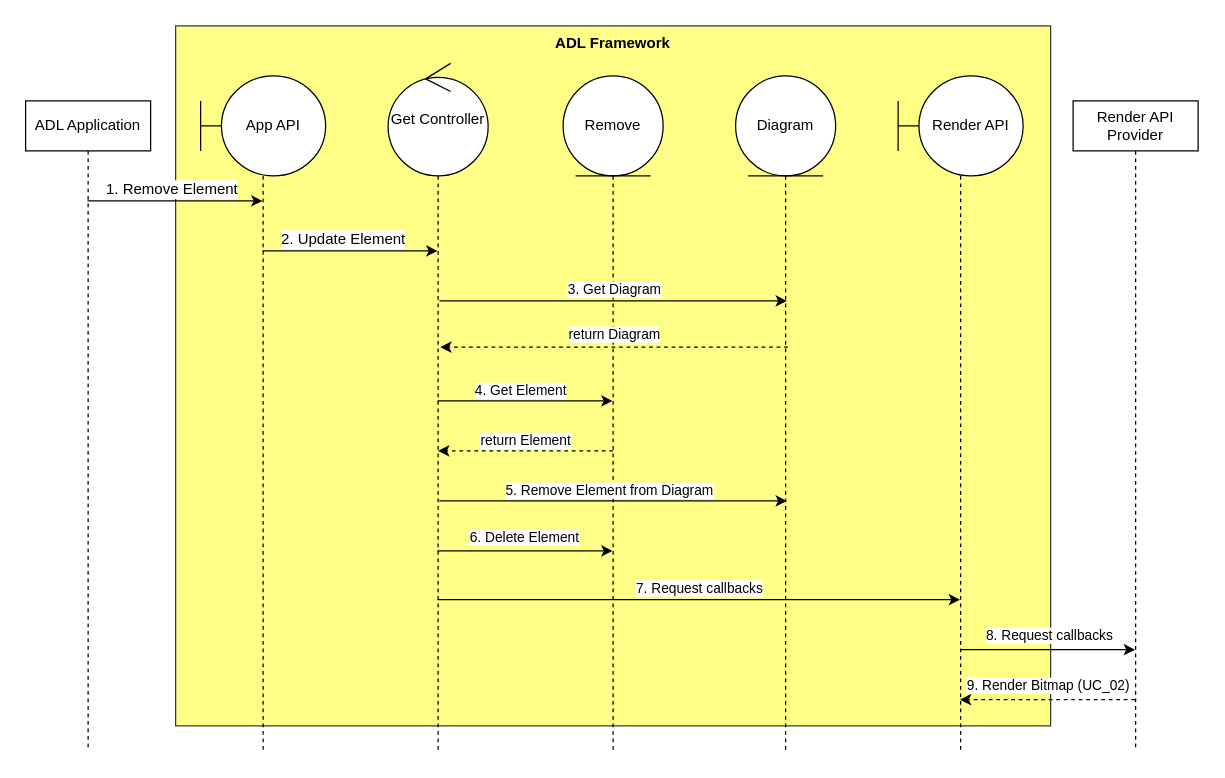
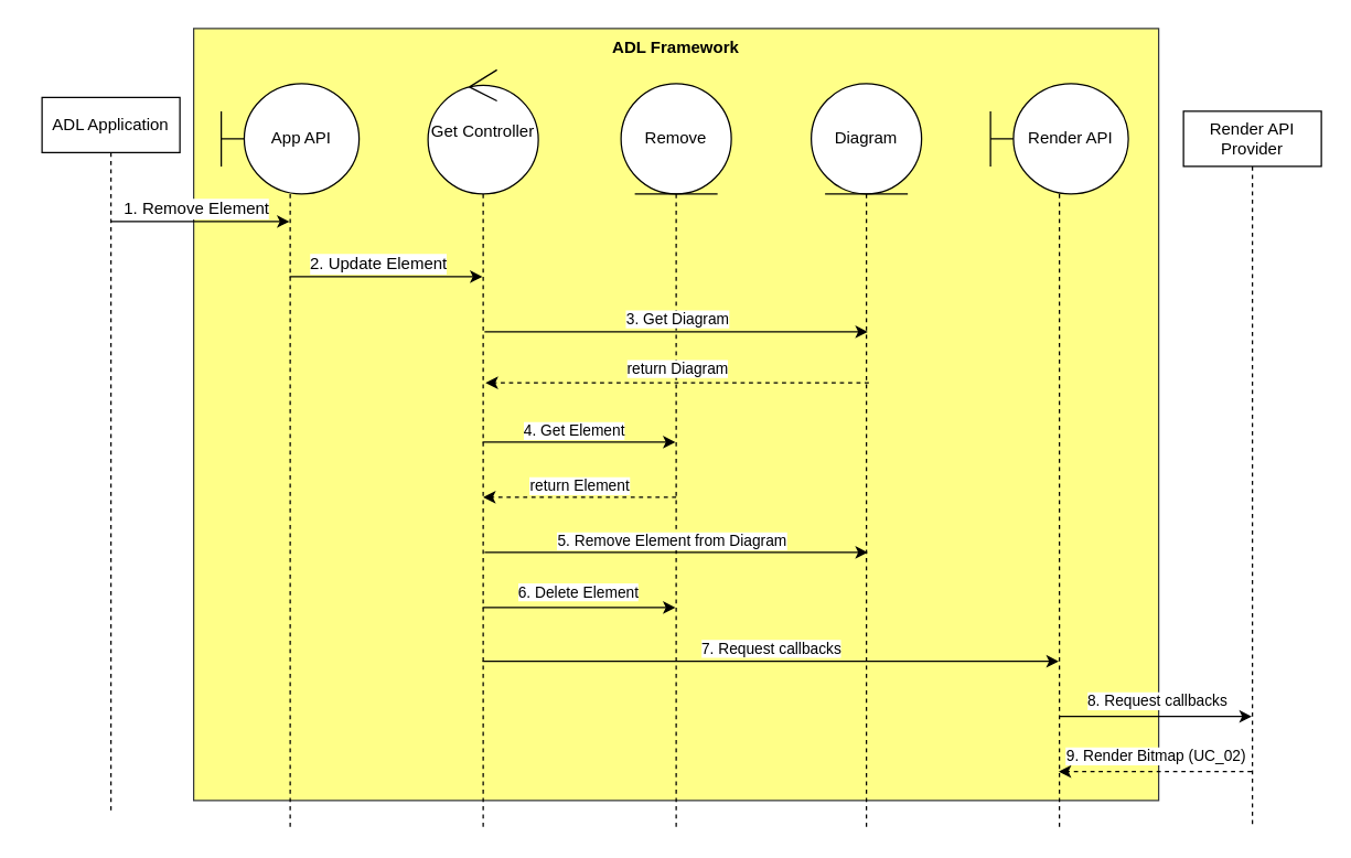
- <mxCell id="8" value="ADL Application" style="shape=umlLifeline;perimeter=lifelinePerimeter;whiteSpace=wrap;html=1;container=1;dropTarget=0;collapsible=0;recursiveResize=0;outlineConnect=0;portConstraint=eastwest;newEdgeStyle={&quot;curved&quot;:0,&quot;rounded&quot;:0};" parent="1" vertex="1"><mxGeometry x="20" y="80" width="100" height="520" as="geometry" /></mxCell>
+ <mxCell id="8" value="ADL Application" style="shape=umlLifeline;perimeter=lifelinePerimeter;whiteSpace=wrap;html=1;container=1;dropTarget=0;collapsible=0;recursiveResize=0;outlineConnect=0;portConstraint=eastwest;newEdgeStyle={&quot;curved&quot;:0,&quot;rounded&quot;:0};" parent="1" vertex="1"><mxGeometry x="30" y="70" width="100" height="520" as="geometry" /></mxCell>
